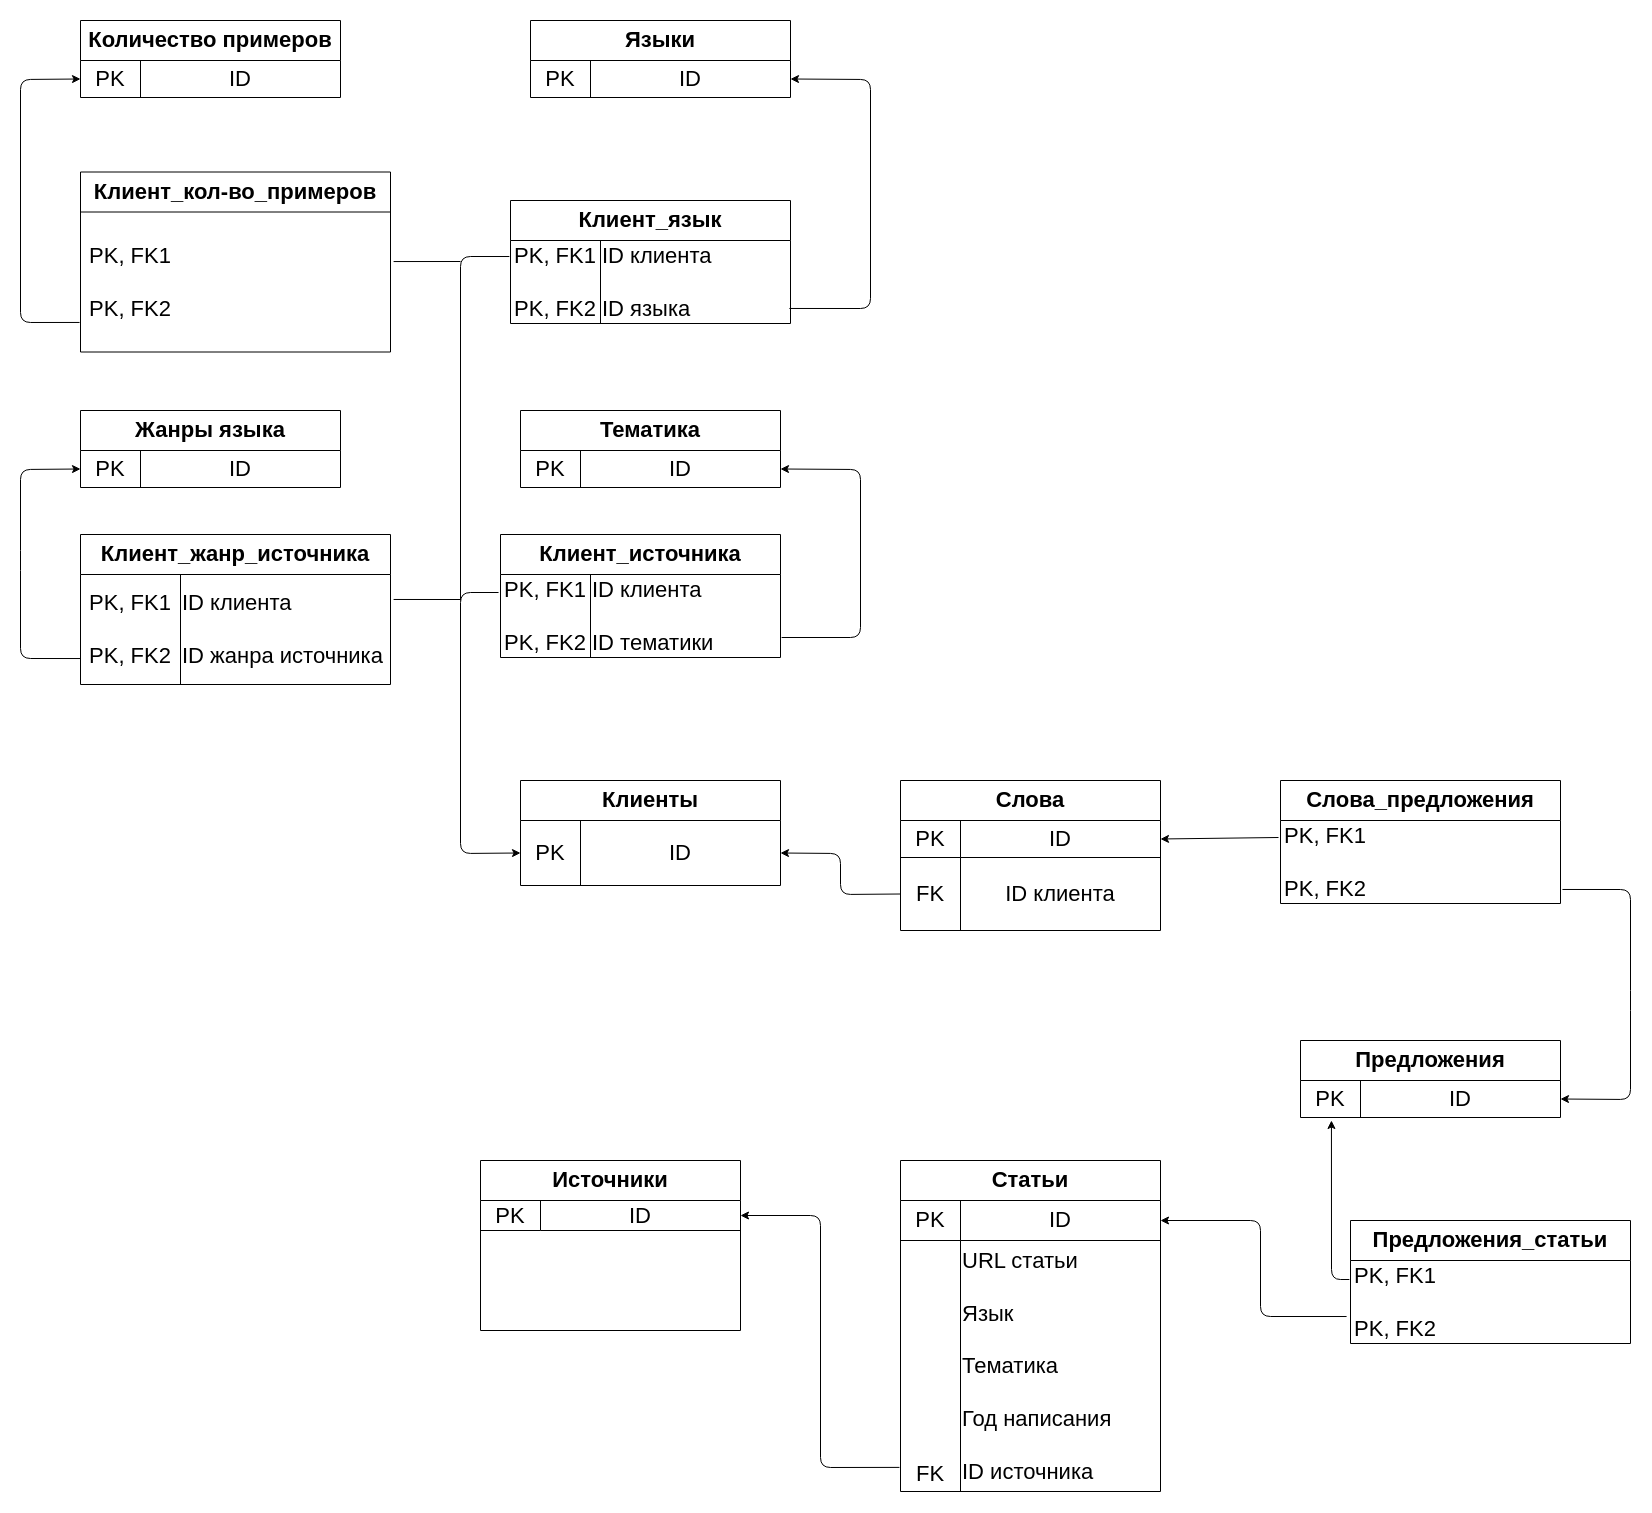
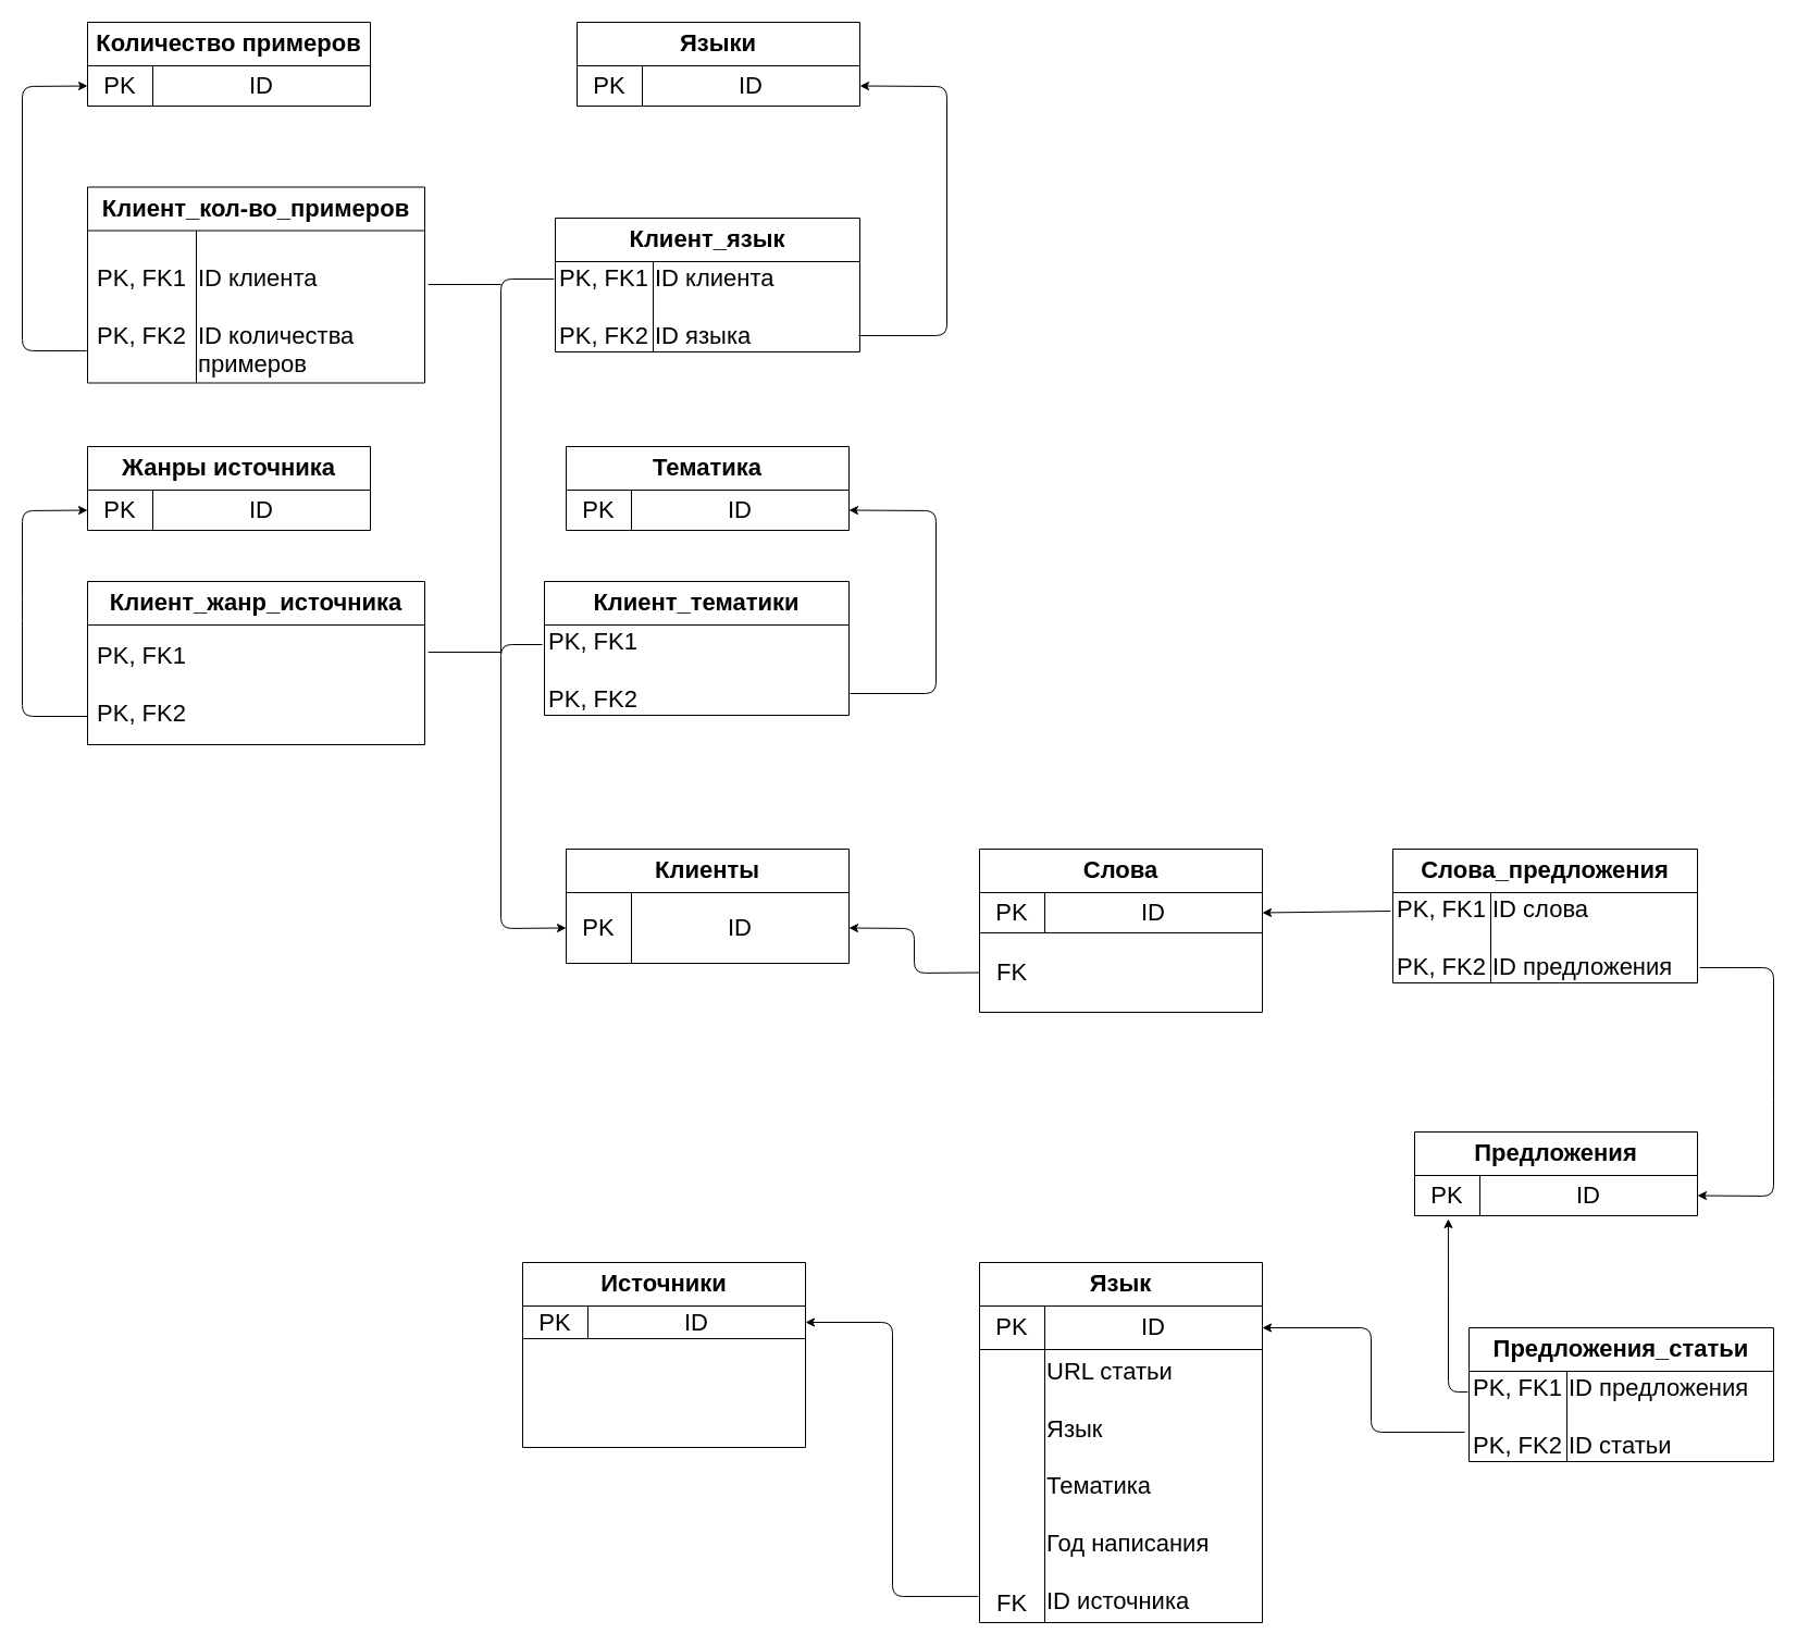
+ <mxCell id="65" value="&lt;span style=&quot;font-size: 22px&quot;&gt;&lt;br&gt;ID клиента&lt;br&gt;&lt;br&gt;ID количества примеров&lt;br&gt;&lt;/span&gt;" style="shape=partialRectangle;html=1;whiteSpace=wrap;connectable=0;fillColor=none;top=0;left=0;bottom=0;right=0;overflow=hidden;align=left;" vertex="1" parent="63"><mxGeometry x="100" width="210" height="140" as="geometry" /></mxCell>
- <mxCell id="30" value="&lt;span style=&quot;font-size: 22px&quot;&gt;Жанры языка&lt;/span&gt;" style="shape=table;html=1;whiteSpace=wrap;startSize=40;container=1;collapsible=0;childLayout=tableLayout;fontStyle=1;align=center;" vertex="1" parent="1"><mxGeometry x="80" y="410" width="260" height="77" as="geometry" /></mxCell>
+ <mxCell id="30" value="&lt;span style=&quot;font-size: 22px&quot;&gt;Жанры источника&lt;/span&gt;" style="shape=table;html=1;whiteSpace=wrap;startSize=40;container=1;collapsible=0;childLayout=tableLayout;fontStyle=1;align=center;" vertex="1" parent="1"><mxGeometry x="80" y="410" width="260" height="77" as="geometry" /></mxCell>
- <mxCell id="58" value="&lt;span style=&quot;font-size: 22px&quot;&gt;Клиент_источника&lt;/span&gt;" style="shape=table;html=1;whiteSpace=wrap;startSize=40;container=1;collapsible=0;childLayout=tableLayout;fontStyle=1;align=center;" vertex="1" parent="1"><mxGeometry x="500" y="534" width="280" height="123" as="geometry" /></mxCell>
+ <mxCell id="58" value="&lt;span style=&quot;font-size: 22px&quot;&gt;Клиент_тематики&lt;/span&gt;" style="shape=table;html=1;whiteSpace=wrap;startSize=40;container=1;collapsible=0;childLayout=tableLayout;fontStyle=1;align=center;" vertex="1" parent="1"><mxGeometry x="500" y="534" width="280" height="123" as="geometry" /></mxCell>
- <mxCell id="61" value="&lt;span style=&quot;font-size: 22px&quot;&gt;ID клиента&lt;br&gt;&lt;br&gt;ID тематики&lt;br&gt;&lt;/span&gt;" style="shape=partialRectangle;html=1;whiteSpace=wrap;connectable=0;fillColor=none;top=0;left=0;bottom=0;right=0;overflow=hidden;align=left;" vertex="1" parent="59"><mxGeometry x="90" width="190" height="83" as="geometry" /></mxCell>
- <mxCell id="69" value="&lt;span style=&quot;font-size: 22px&quot;&gt;ID клиента&lt;br&gt;&lt;br&gt;ID жанра источника&lt;br&gt;&lt;/span&gt;" style="shape=partialRectangle;html=1;whiteSpace=wrap;connectable=0;fillColor=none;top=0;left=0;bottom=0;right=0;overflow=hidden;align=left;" vertex="1" parent="67"><mxGeometry x="100" width="210" height="110" as="geometry" /></mxCell>
+ <mxCell id="49" value="&lt;span style=&quot;font-size: 22px&quot;&gt;ID слова&lt;br&gt;&lt;br&gt;ID предложения&lt;br&gt;&lt;/span&gt;" style="shape=partialRectangle;html=1;whiteSpace=wrap;connectable=0;fillColor=none;top=0;left=0;bottom=0;right=0;overflow=hidden;align=left;" vertex="1" parent="47"><mxGeometry x="90" width="190" height="83" as="geometry" /></mxCell>
- <mxCell id="12" value="&lt;font style=&quot;font-size: 22px&quot;&gt;ID клиента&lt;/font&gt;" style="shape=partialRectangle;html=1;whiteSpace=wrap;connectable=0;fillColor=none;top=0;left=0;bottom=0;right=0;overflow=hidden;" vertex="1" parent="10"><mxGeometry x="60" width="200" height="73" as="geometry" /></mxCell>
- <mxCell id="19" value="&lt;span style=&quot;font-size: 22px&quot;&gt;Статьи&lt;/span&gt;" style="shape=table;html=1;whiteSpace=wrap;startSize=40;container=1;collapsible=0;childLayout=tableLayout;fontStyle=1;align=center;" vertex="1" parent="1"><mxGeometry x="900" y="1160" width="260" height="331" as="geometry" /></mxCell>
+ <mxCell id="19" value="&lt;span style=&quot;font-size: 22px&quot;&gt;Язык&lt;/span&gt;" style="shape=table;html=1;whiteSpace=wrap;startSize=40;container=1;collapsible=0;childLayout=tableLayout;fontStyle=1;align=center;" vertex="1" parent="1"><mxGeometry x="900" y="1160" width="260" height="331" as="geometry" /></mxCell>
+ <mxCell id="53" value="&lt;span style=&quot;font-size: 22px&quot;&gt;ID предложения&lt;br&gt;&lt;br&gt;ID статьи&lt;br&gt;&lt;/span&gt;" style="shape=partialRectangle;html=1;whiteSpace=wrap;connectable=0;fillColor=none;top=0;left=0;bottom=0;right=0;overflow=hidden;align=left;" vertex="1" parent="51"><mxGeometry x="90" width="190" height="83" as="geometry" /></mxCell>
